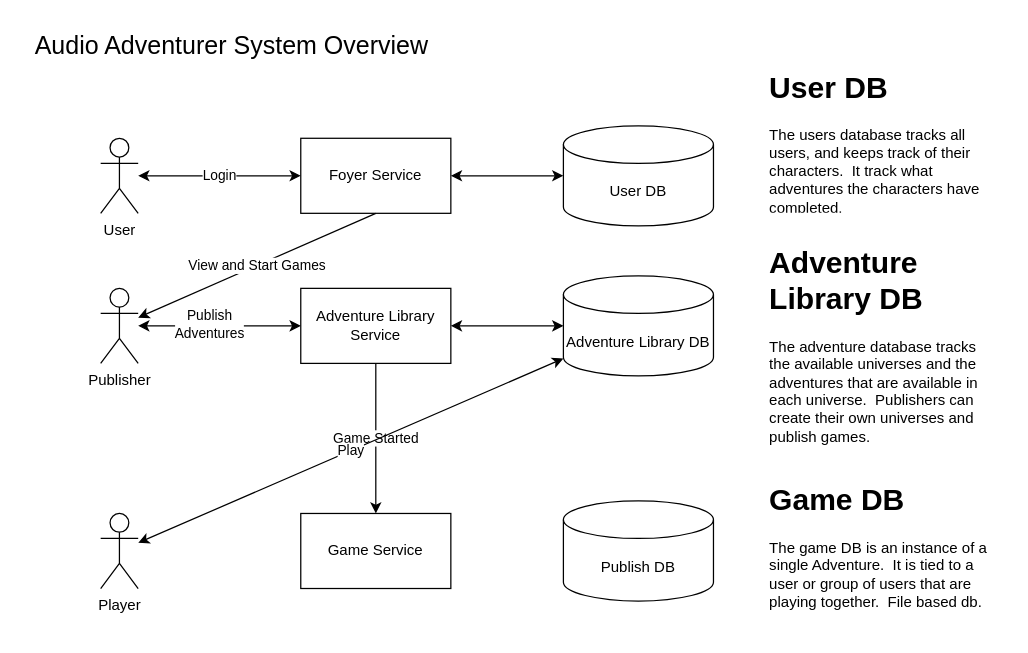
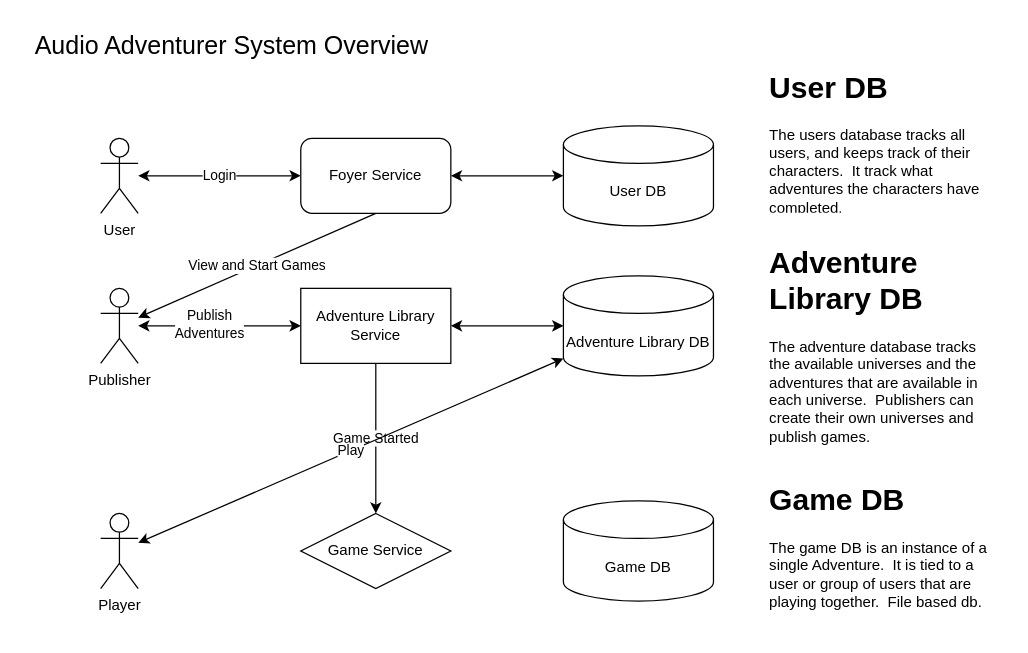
- <mxCell id="2" value="Foyer Service" style="rounded=0;whiteSpace=wrap;html=1;" vertex="1" parent="1"><mxGeometry x="240" y="110" width="120" height="60" as="geometry" /></mxCell>
+ <mxCell id="2" value="Foyer Service" style="whiteSpace=wrap;html=1;rounded=1;" vertex="1" parent="1"><mxGeometry x="240" y="110" width="120" height="60" as="geometry" /></mxCell>
- <mxCell id="18" value="Game Service" style="rounded=0;whiteSpace=wrap;html=1;" vertex="1" parent="1"><mxGeometry x="240" y="410" width="120" height="60" as="geometry" /></mxCell>
+ <mxCell id="18" value="Game Service" style="rhombus;whiteSpace=wrap;html=1;" vertex="1" parent="1"><mxGeometry x="240" y="410" width="120" height="60" as="geometry" /></mxCell>
- <mxCell id="16" value="Publish DB" style="shape=cylinder3;whiteSpace=wrap;html=1;boundedLbl=1;backgroundOutline=1;size=15;" vertex="1" parent="1"><mxGeometry x="450" y="400" width="120" height="80" as="geometry" /></mxCell>
+ <mxCell id="16" value="Game DB" style="shape=cylinder3;whiteSpace=wrap;html=1;boundedLbl=1;backgroundOutline=1;size=15;" vertex="1" parent="1"><mxGeometry x="450" y="400" width="120" height="80" as="geometry" /></mxCell>
